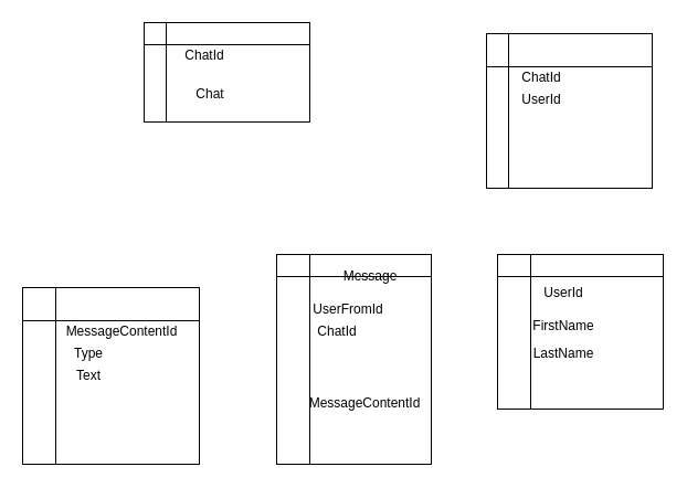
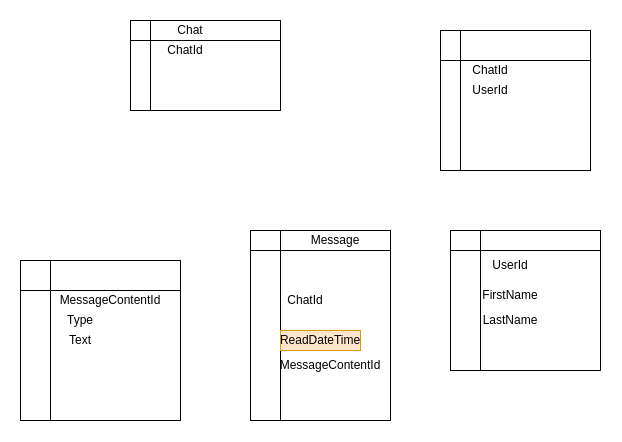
- <mxCell id="16" value="Chat" style="text;html=1;strokeColor=none;fillColor=none;align=center;verticalAlign=middle;whiteSpace=wrap;rounded=0;" parent="1" vertex="1"><mxGeometry x="160" y="75" width="60" height="20" as="geometry" /></mxCell>
+ <mxCell id="16" value="Chat" style="text;html=1;strokeColor=none;fillColor=none;align=center;verticalAlign=middle;whiteSpace=wrap;rounded=0;" parent="1" vertex="1"><mxGeometry x="160" y="20" width="60" height="20" as="geometry" /></mxCell>
- <mxCell id="3" value="Message" style="text;html=1;strokeColor=none;fillColor=none;align=center;verticalAlign=middle;whiteSpace=wrap;rounded=0;" parent="1" vertex="1"><mxGeometry x="310" y="240" width="50" height="20" as="geometry" /></mxCell>
+ <mxCell id="3" value="Message" style="text;html=1;strokeColor=none;fillColor=none;align=center;verticalAlign=middle;whiteSpace=wrap;rounded=0;" parent="1" vertex="1"><mxGeometry x="310" y="230" width="50" height="20" as="geometry" /></mxCell>
- <mxCell id="5" value="UserFromId" style="text;html=1;strokeColor=none;fillColor=none;align=center;verticalAlign=middle;whiteSpace=wrap;rounded=0;" parent="1" vertex="1"><mxGeometry x="280" y="270" width="70" height="20" as="geometry" /></mxCell>
+ <mxCell id="7" value="ReadDateTime" style="text;html=1;strokeColor=#d79b00;fillColor=#ffe6cc;align=center;verticalAlign=middle;whiteSpace=wrap;rounded=0;" parent="1" vertex="1"><mxGeometry x="280" y="330" width="80" height="20" as="geometry" /></mxCell>
